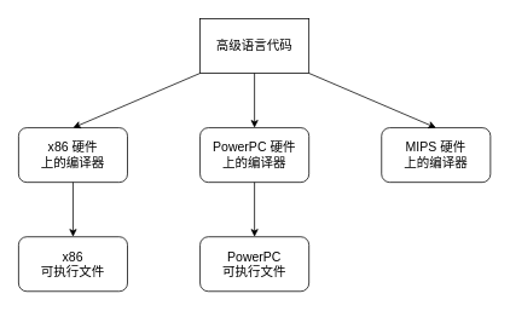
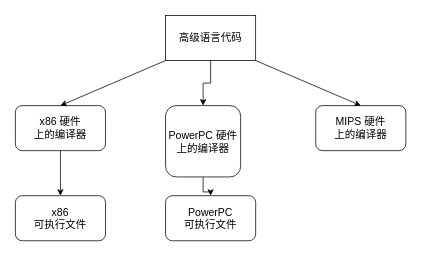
- <mxCell id="7" value="&lt;font style=&quot;font-size: 14px;&quot;&gt;PowerPC 硬件&lt;br&gt;上的编译器&lt;/font&gt;" style="rounded=1;whiteSpace=wrap;html=1;fillColor=none;" parent="1" vertex="1"><mxGeometry x="220" y="140" width="120" height="60" as="geometry" /></mxCell>
+ <mxCell id="7" value="&lt;font style=&quot;font-size: 14px;&quot;&gt;PowerPC 硬件&lt;br&gt;上的编译器&lt;/font&gt;" style="rounded=1;whiteSpace=wrap;html=1;fillColor=none;" parent="1" vertex="1"><mxGeometry x="220" y="140" width="100" height="95" as="geometry" /></mxCell>
